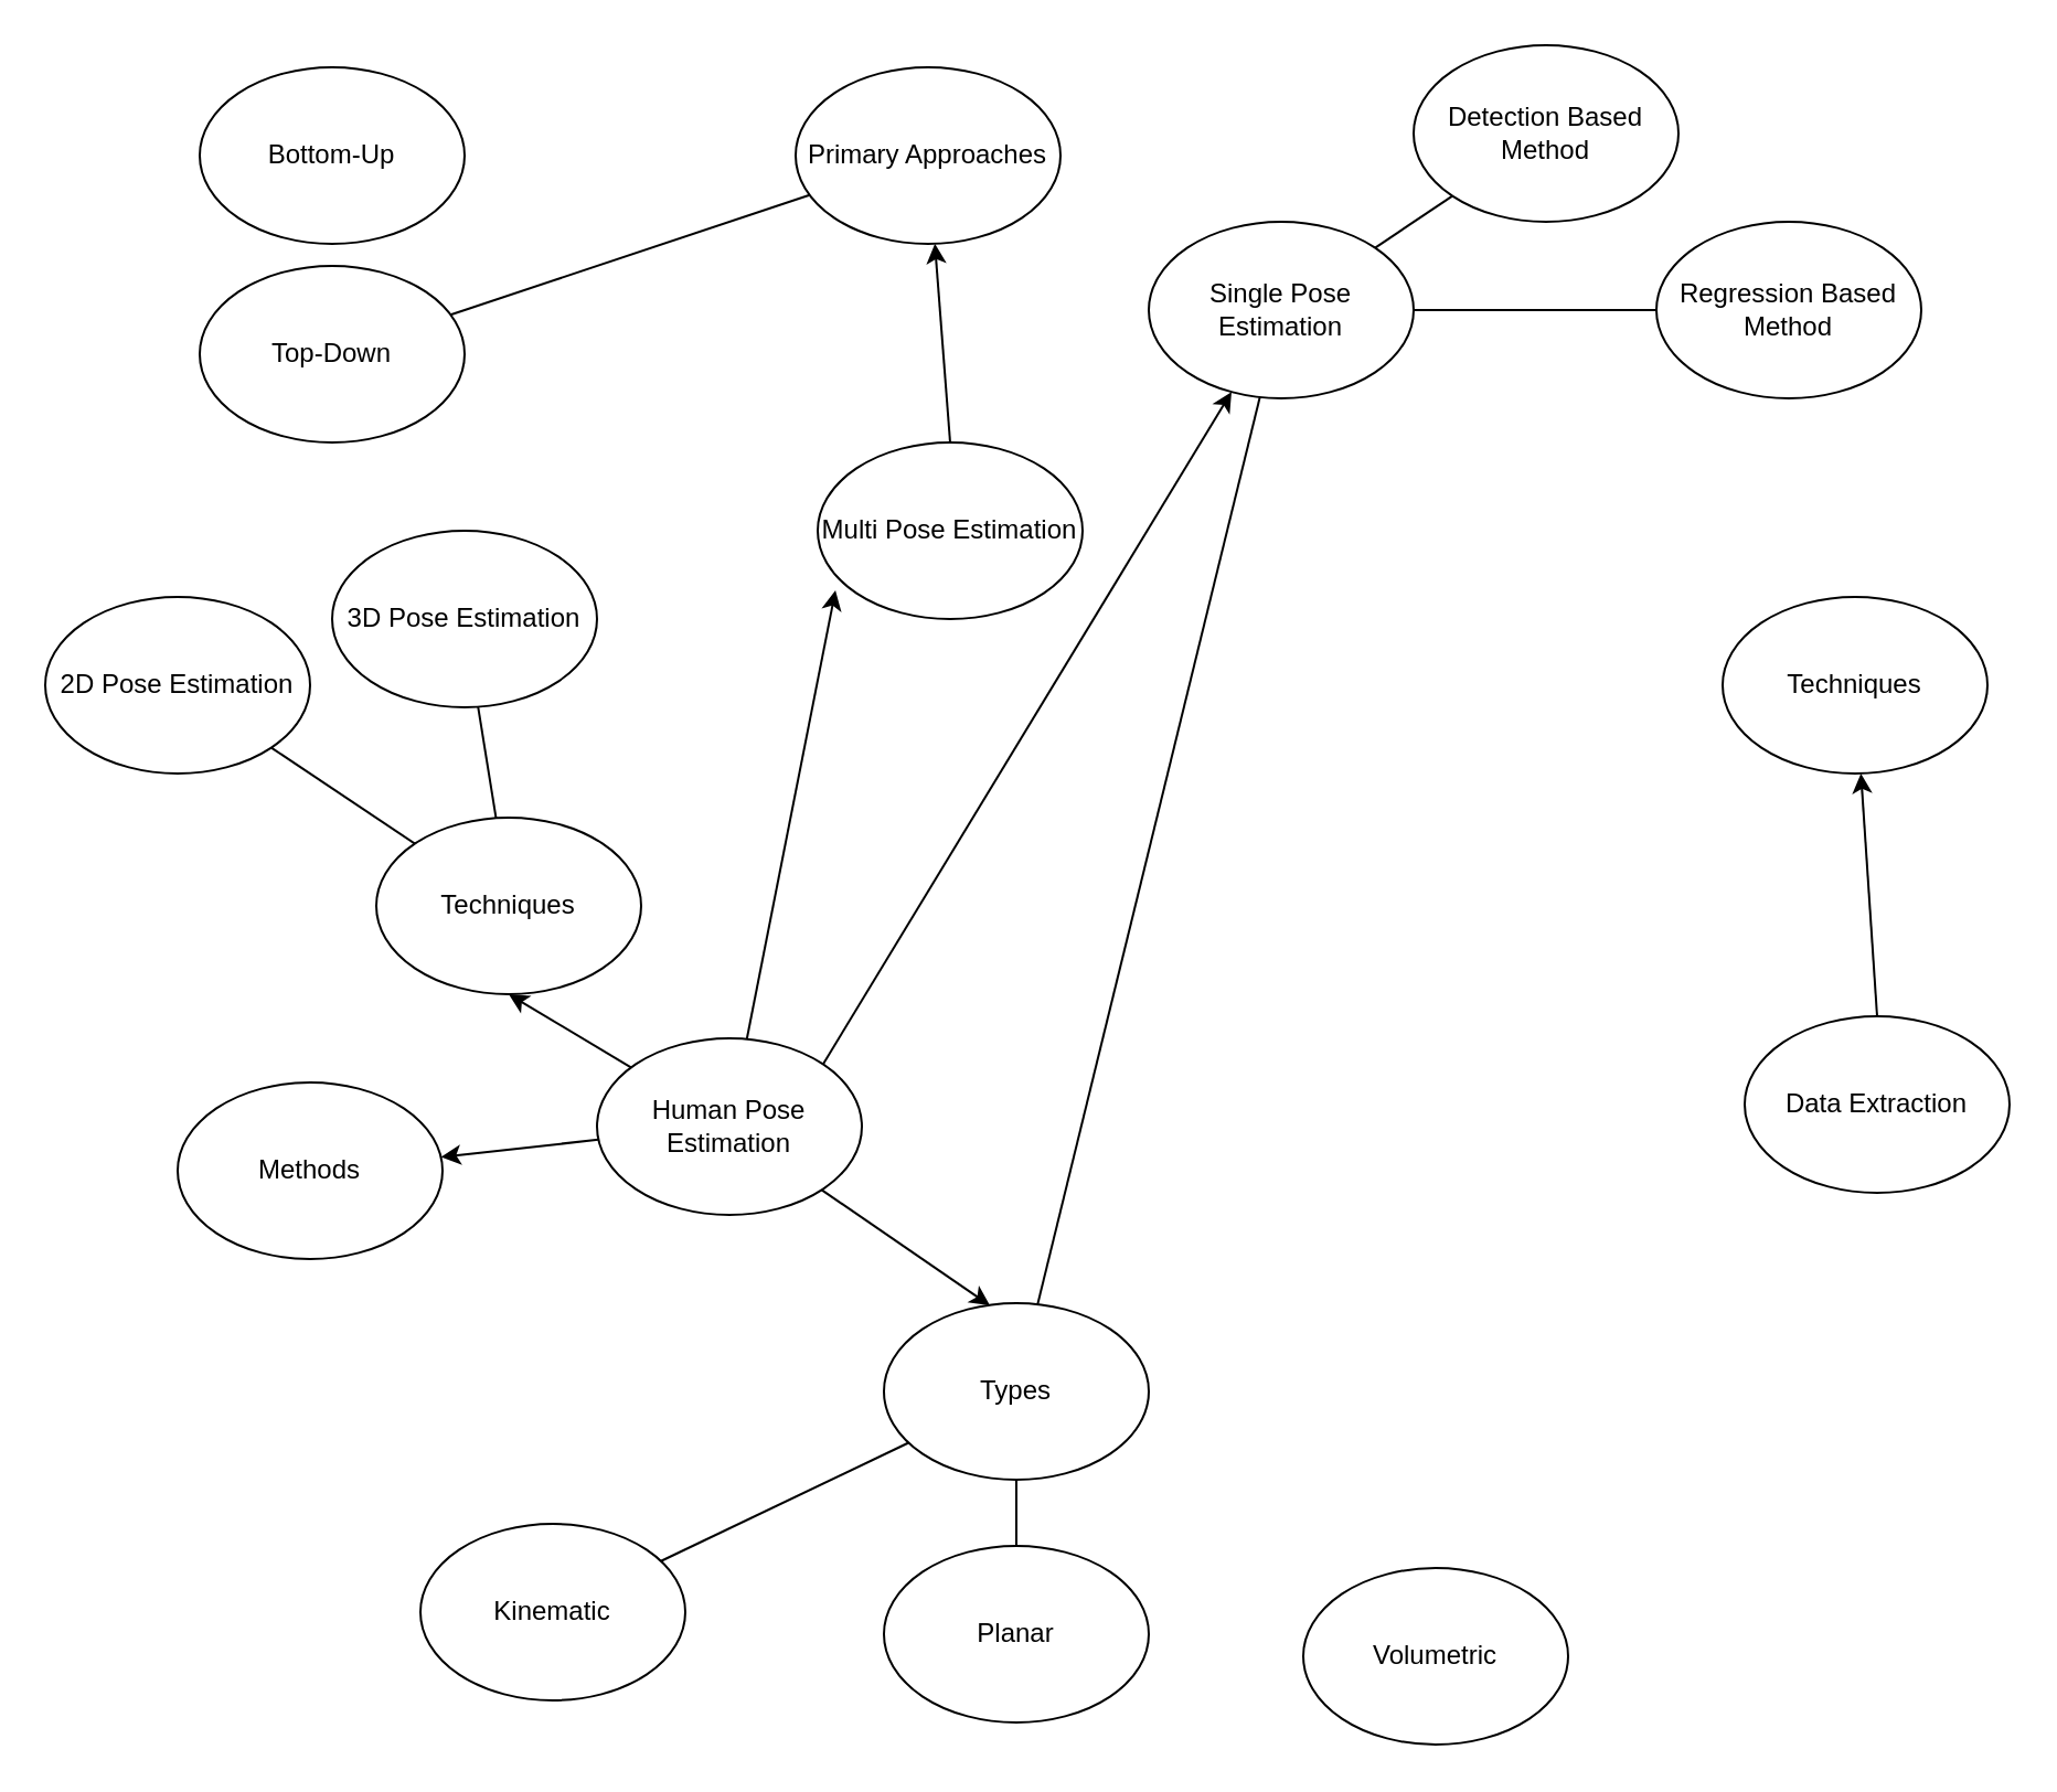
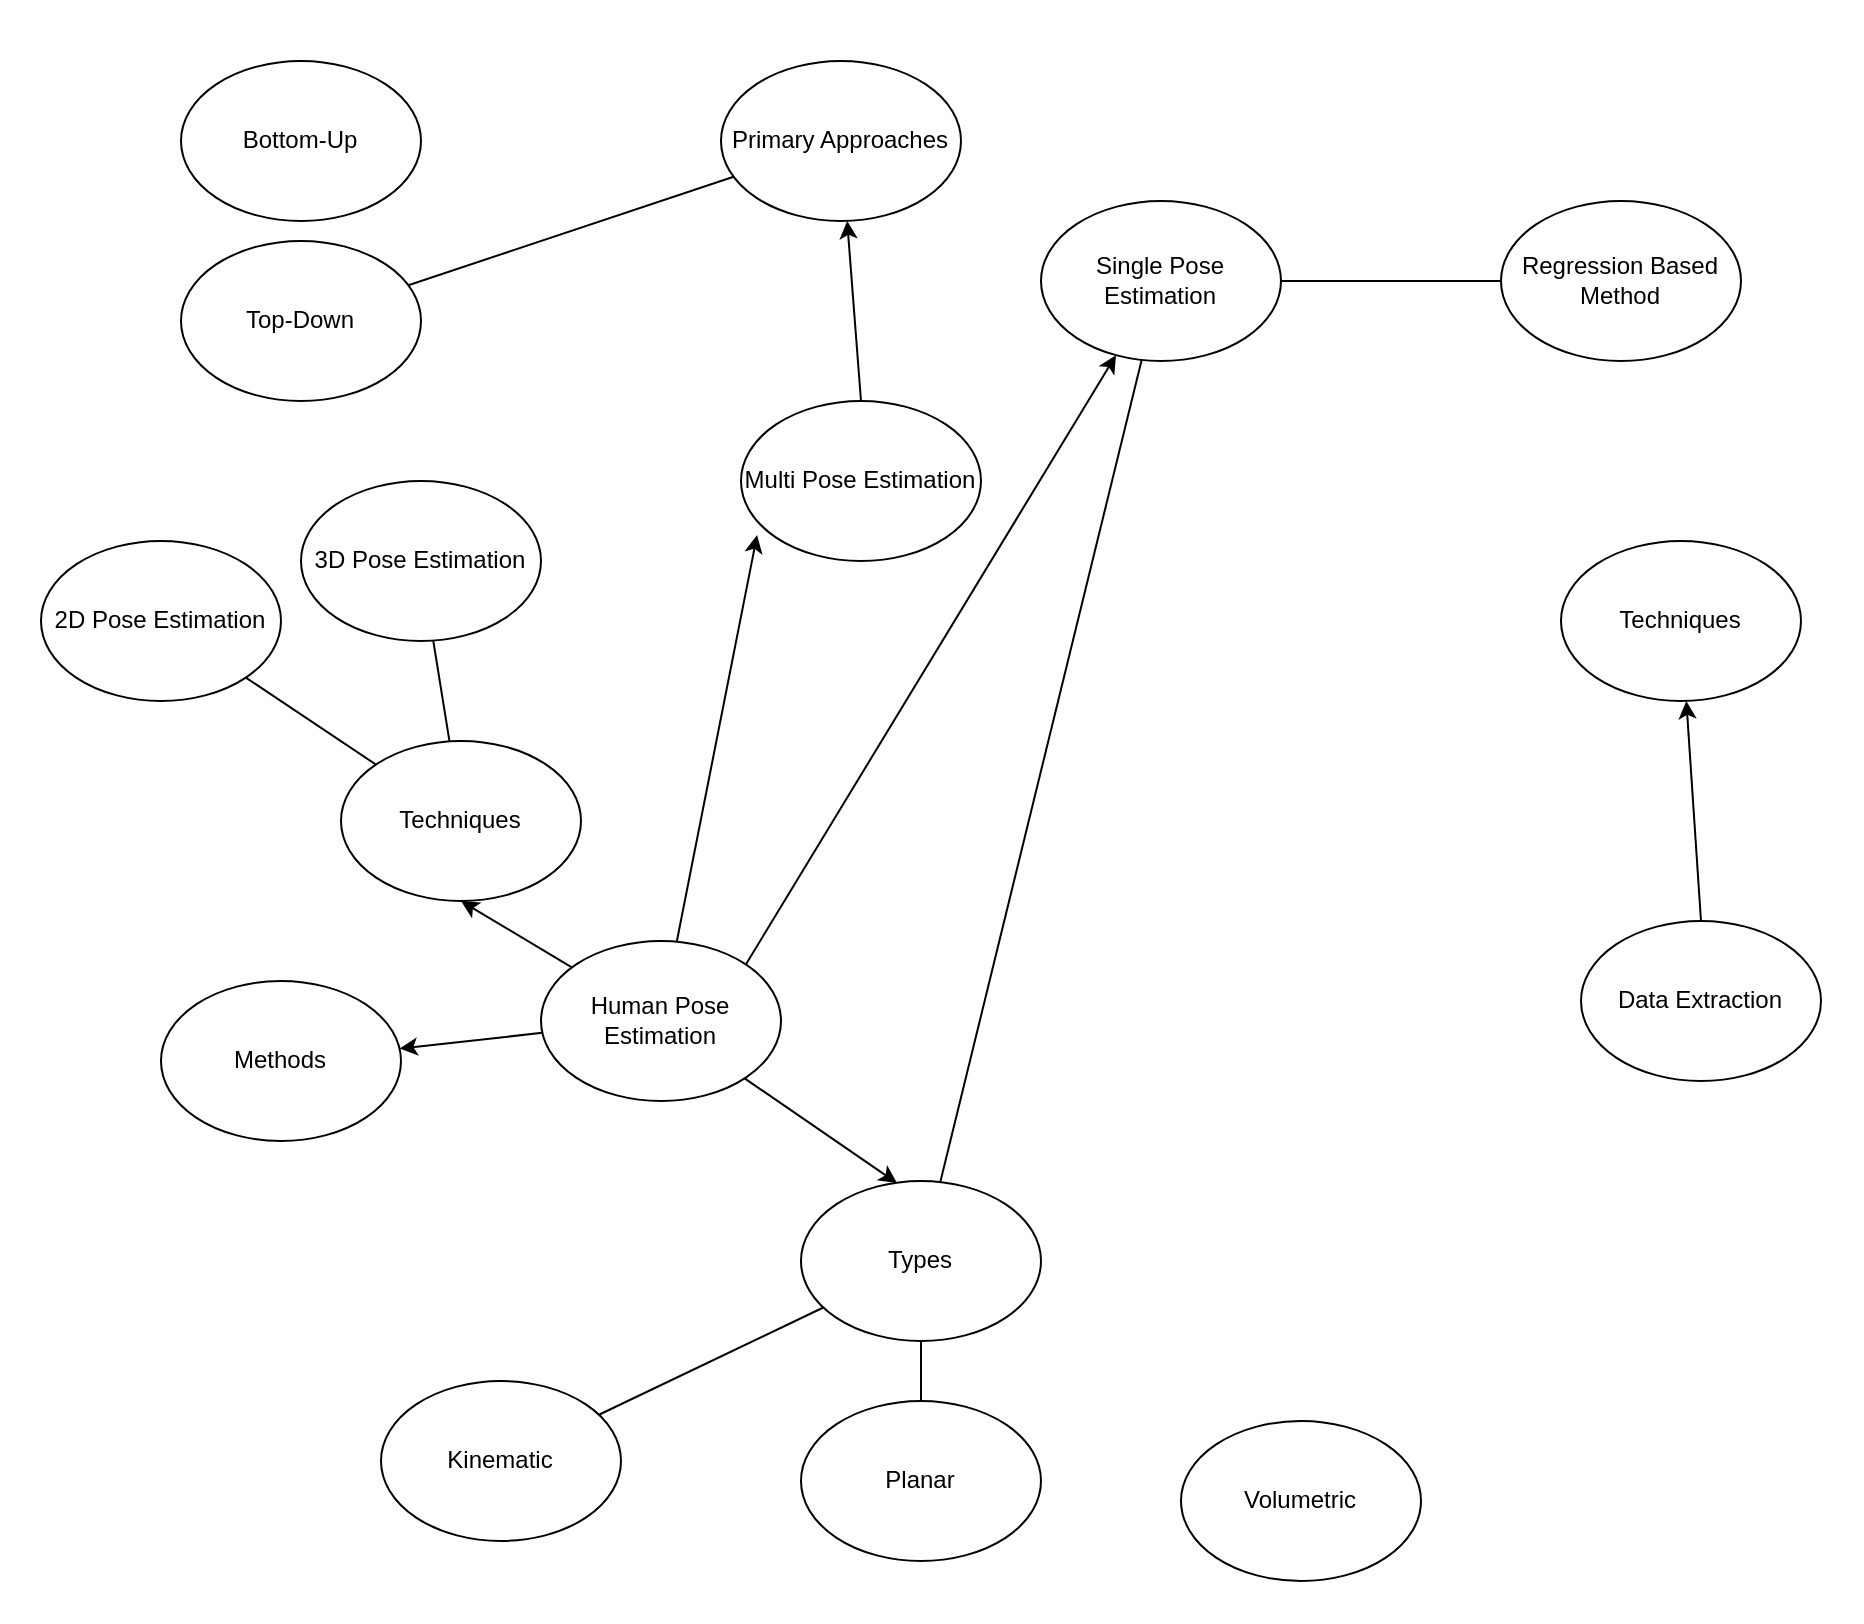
- <mxCell id="32" value="Detection Based Method" style="ellipse;whiteSpace=wrap;html=1;" vertex="1" parent="1"><mxGeometry x="640" y="20" width="120" height="80" as="geometry" /></mxCell>
- <mxCell id="33" value="" style="endArrow=none;html=1;rounded=0;" edge="1" parent="1" source="27" target="32"><mxGeometry width="50" height="50" relative="1" as="geometry"><mxPoint x="360" y="410" as="sourcePoint" /><mxPoint x="410" y="360" as="targetPoint" /></mxGeometry></mxCell>
